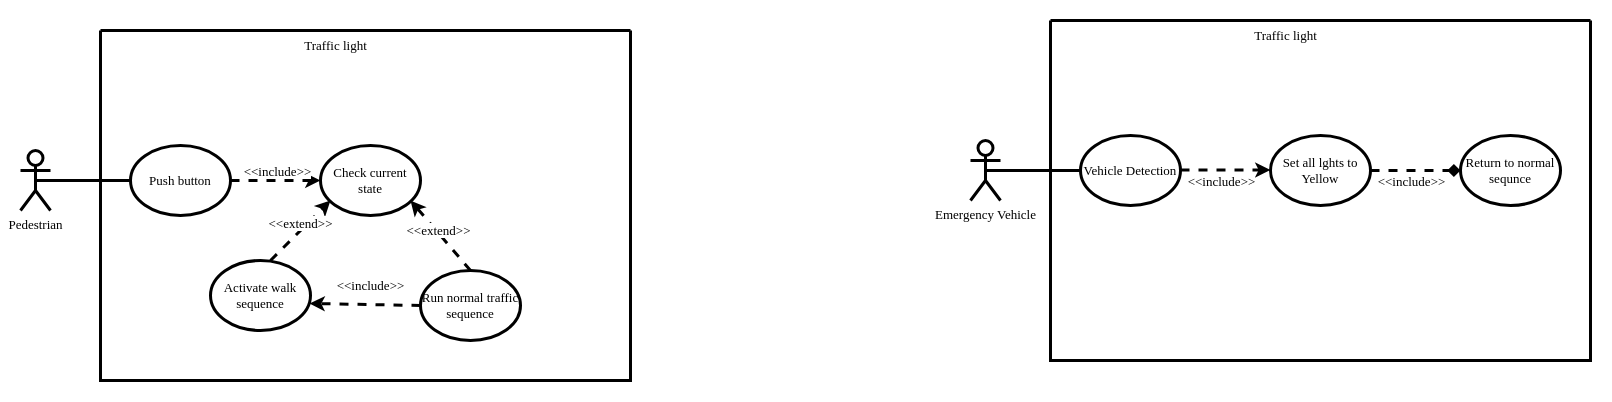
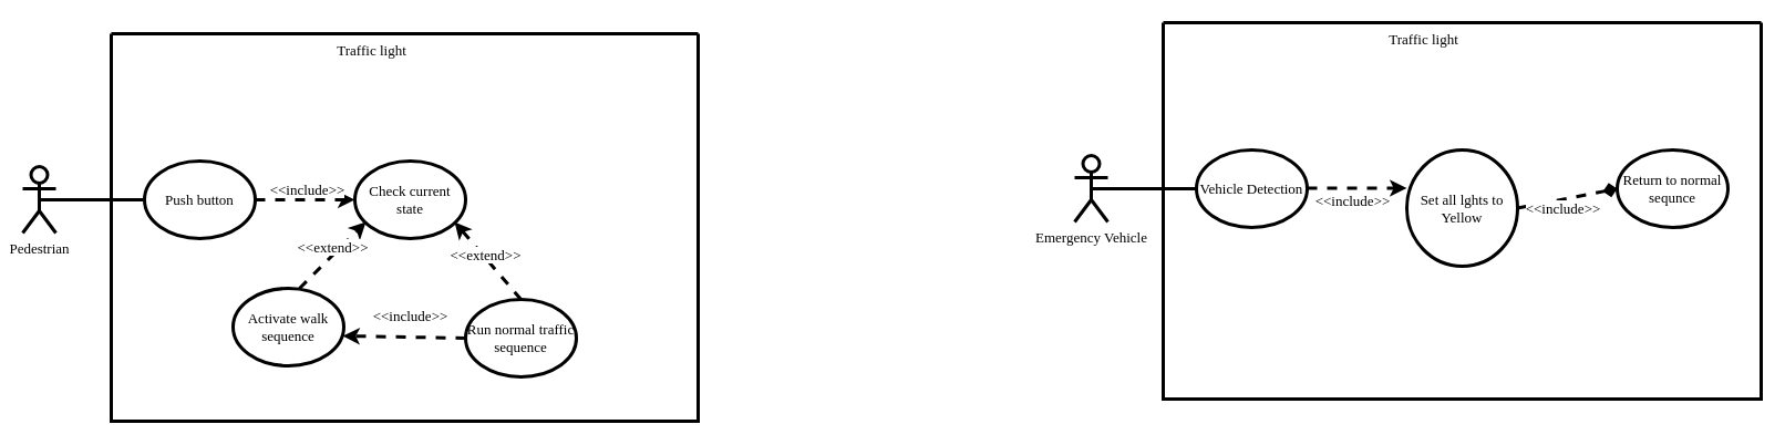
- <mxCell id="21" value="Set all lghts to Yellow" style="ellipse;whiteSpace=wrap;html=1;fontFamily=Times New Roman;fontSize=13;strokeWidth=3;" vertex="1" parent="18"><mxGeometry x="220" y="115" width="100" height="70" as="geometry" /></mxCell>
+ <mxCell id="21" value="Set all lghts to Yellow" style="ellipse;whiteSpace=wrap;html=1;fontFamily=Times New Roman;fontSize=13;strokeWidth=3;" vertex="1" parent="18"><mxGeometry x="220" y="115" width="100" height="105" as="geometry" /></mxCell>
